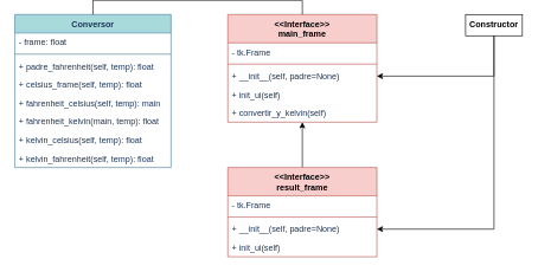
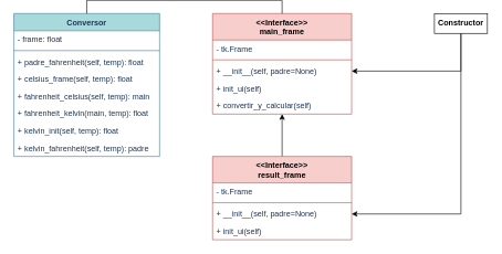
- <mxCell id="17" value="+ convertir_y_kelvin(self)" style="text;strokeColor=none;fillColor=none;align=left;verticalAlign=top;spacingLeft=4;spacingRight=4;overflow=hidden;rotatable=0;points=[[0,0.5],[1,0.5]];portConstraint=eastwest;fontColor=#1D3557;" vertex="1" parent="12"><mxGeometry y="126" width="210" height="26" as="geometry" /></mxCell>
+ <mxCell id="17" value="+ convertir_y_calcular(self)" style="text;strokeColor=none;fillColor=none;align=left;verticalAlign=top;spacingLeft=4;spacingRight=4;overflow=hidden;rotatable=0;points=[[0,0.5],[1,0.5]];portConstraint=eastwest;fontColor=#1D3557;" vertex="1" parent="12"><mxGeometry y="126" width="210" height="26" as="geometry" /></mxCell>
- <mxCell id="9" value="+ kelvin_celsius(self, temp): float" style="text;strokeColor=none;fillColor=none;align=left;verticalAlign=top;spacingLeft=4;spacingRight=4;overflow=hidden;rotatable=0;points=[[0,0.5],[1,0.5]];portConstraint=eastwest;fontColor=#1D3557;" parent="2" vertex="1"><mxGeometry y="164" width="220" height="26" as="geometry" /></mxCell>
+ <mxCell id="9" value="+ kelvin_init(self, temp): float" style="text;strokeColor=none;fillColor=none;align=left;verticalAlign=top;spacingLeft=4;spacingRight=4;overflow=hidden;rotatable=0;points=[[0,0.5],[1,0.5]];portConstraint=eastwest;fontColor=#1D3557;" parent="2" vertex="1"><mxGeometry y="164" width="220" height="26" as="geometry" /></mxCell>
- <mxCell id="10" value="+ kelvin_fahrenheit(self, temp): float" style="text;strokeColor=none;fillColor=none;align=left;verticalAlign=top;spacingLeft=4;spacingRight=4;overflow=hidden;rotatable=0;points=[[0,0.5],[1,0.5]];portConstraint=eastwest;fontColor=#1D3557;" parent="2" vertex="1"><mxGeometry y="190" width="220" height="26" as="geometry" /></mxCell>
+ <mxCell id="10" value="+ kelvin_fahrenheit(self, temp): padre" style="text;strokeColor=none;fillColor=none;align=left;verticalAlign=top;spacingLeft=4;spacingRight=4;overflow=hidden;rotatable=0;points=[[0,0.5],[1,0.5]];portConstraint=eastwest;fontColor=#1D3557;" parent="2" vertex="1"><mxGeometry y="190" width="220" height="26" as="geometry" /></mxCell>
